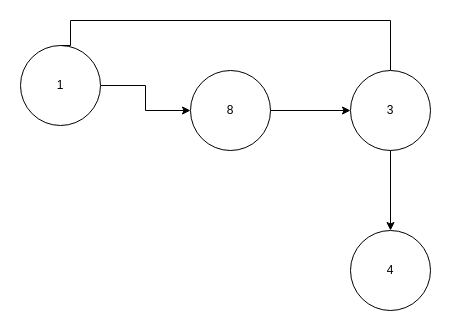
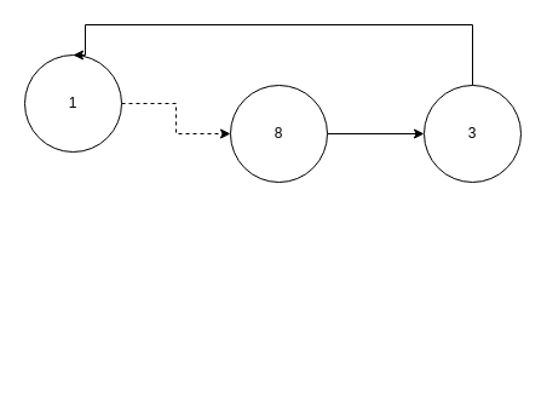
- <mxCell id="6" style="edgeStyle=orthogonalEdgeStyle;rounded=0;orthogonalLoop=1;jettySize=auto;html=1;entryX=0.5;entryY=0;entryDx=0;entryDy=0;endArrow=none;" parent="1" source="8" target="3" edge="1"><mxGeometry relative="1" as="geometry"><Array as="points"><mxPoint x="390" y="20" /><mxPoint x="70" y="20" /></Array></mxGeometry></mxCell>
+ <mxCell id="6" style="edgeStyle=orthogonalEdgeStyle;rounded=0;orthogonalLoop=1;jettySize=auto;html=1;entryX=0.5;entryY=0;entryDx=0;entryDy=0;" parent="1" source="8" target="3" edge="1"><mxGeometry relative="1" as="geometry"><Array as="points"><mxPoint x="390" y="20" /><mxPoint x="70" y="20" /></Array></mxGeometry></mxCell>
- <mxCell id="2" value="" style="edgeStyle=orthogonalEdgeStyle;rounded=0;orthogonalLoop=1;jettySize=auto;html=1;" parent="1" source="3" target="5" edge="1"><mxGeometry relative="1" as="geometry" /></mxCell>
+ <mxCell id="2" value="" style="edgeStyle=orthogonalEdgeStyle;rounded=0;orthogonalLoop=1;jettySize=auto;html=1;dashed=1;" parent="1" source="3" target="5" edge="1"><mxGeometry relative="1" as="geometry" /></mxCell>
- <mxCell id="7" value="" style="edgeStyle=orthogonalEdgeStyle;rounded=0;orthogonalLoop=1;jettySize=auto;html=1;" parent="1" source="8" target="9" edge="1"><mxGeometry relative="1" as="geometry" /></mxCell>
- <mxCell id="9" value="4" style="ellipse;whiteSpace=wrap;html=1;aspect=fixed;" parent="1" vertex="1"><mxGeometry x="350" y="230" width="80" height="80" as="geometry" /></mxCell>
